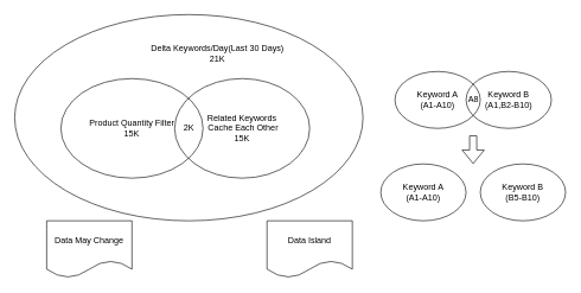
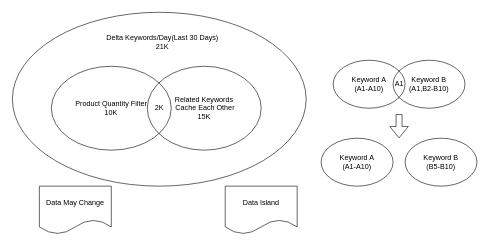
- <mxCell id="6" value="Delta Keywords/Day(Last 30 Days&lt;span style=&quot;background-color: initial;&quot;&gt;)&lt;/span&gt;&lt;div&gt;&lt;span style=&quot;background-color: initial;&quot;&gt;21K&lt;/span&gt;&lt;/div&gt;" style="text;html=1;align=center;verticalAlign=middle;resizable=0;points=[];autosize=1;strokeColor=none;fillColor=none;" vertex="1" parent="1"><mxGeometry x="200" y="55" width="210" height="40" as="geometry" /></mxCell>
+ <mxCell id="6" value="Delta Keywords/Day(Last 30 Days&lt;span style=&quot;background-color: initial;&quot;&gt;)&lt;/span&gt;&lt;div&gt;&lt;span style=&quot;background-color: initial;&quot;&gt;21K&lt;/span&gt;&lt;/div&gt;" style="text;html=1;align=center;verticalAlign=middle;resizable=0;points=[];autosize=1;strokeColor=none;fillColor=none;" vertex="1" parent="1"><mxGeometry x="165" y="50" width="210" height="40" as="geometry" /></mxCell>
- <mxCell id="11" value="A8" style="text;html=1;align=center;verticalAlign=middle;resizable=0;points=[];autosize=1;strokeColor=none;fillColor=none;" vertex="1" parent="1"><mxGeometry x="645" y="125" width="40" height="30" as="geometry" /></mxCell>
+ <mxCell id="11" value="A1" style="text;html=1;align=center;verticalAlign=middle;resizable=0;points=[];autosize=1;strokeColor=none;fillColor=none;" vertex="1" parent="1"><mxGeometry x="645" y="125" width="40" height="30" as="geometry" /></mxCell>
- <mxCell id="3" value="&lt;div&gt;Product Quantity Filter&lt;/div&gt;15K" style="ellipse;whiteSpace=wrap;html=1;fillColor=none;" vertex="1" parent="1"><mxGeometry x="85" y="110" width="200" height="140" as="geometry" /></mxCell>
+ <mxCell id="3" value="&lt;div&gt;Product Quantity Filter&lt;/div&gt;10K" style="ellipse;whiteSpace=wrap;html=1;fillColor=none;" vertex="1" parent="1"><mxGeometry x="85" y="110" width="200" height="140" as="geometry" /></mxCell>
